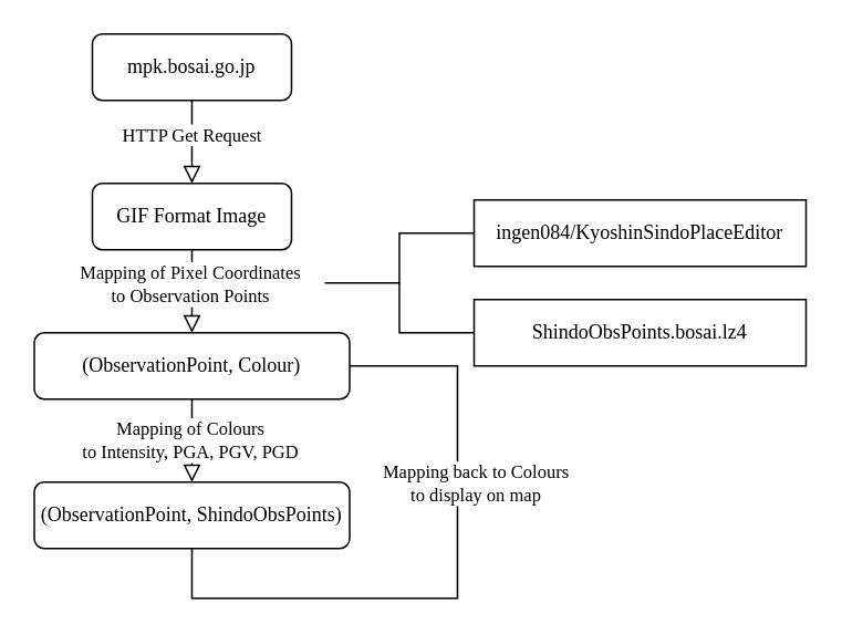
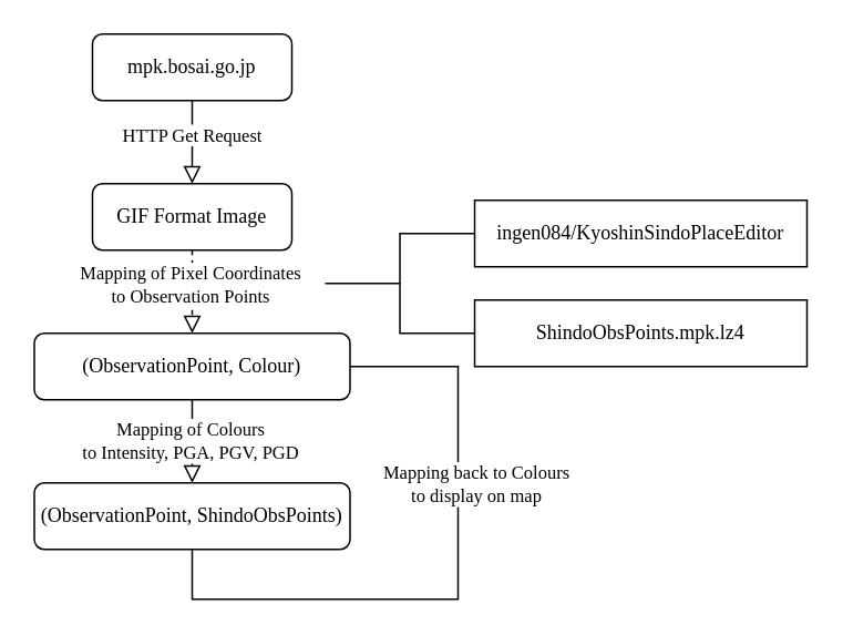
- <mxCell id="5" style="edgeStyle=orthogonalEdgeStyle;rounded=0;orthogonalLoop=1;jettySize=auto;html=1;exitX=0.5;exitY=1;exitDx=0;exitDy=0;endArrow=block;endFill=0;endSize=8;" parent="1" source="7" target="13" edge="1"><mxGeometry relative="1" as="geometry" /></mxCell>
+ <mxCell id="5" style="edgeStyle=orthogonalEdgeStyle;rounded=0;orthogonalLoop=1;jettySize=auto;html=1;exitX=0.5;exitY=1;exitDx=0;exitDy=0;endArrow=block;endFill=0;endSize=8;dashed=1;" parent="1" source="7" target="13" edge="1"><mxGeometry relative="1" as="geometry" /></mxCell>
- <mxCell id="15" value="ShindoObsPoints.bosai.lz4" style="rounded=0;whiteSpace=wrap;html=1;fontSize=12;glass=0;strokeWidth=1;shadow=0;fontFamily=STIX;" parent="1" vertex="1"><mxGeometry x="285" y="180" width="200" height="40" as="geometry" /></mxCell>
+ <mxCell id="15" value="ShindoObsPoints.mpk.lz4" style="rounded=0;whiteSpace=wrap;html=1;fontSize=12;glass=0;strokeWidth=1;shadow=0;fontFamily=STIX;" parent="1" vertex="1"><mxGeometry x="285" y="180" width="200" height="40" as="geometry" /></mxCell>
